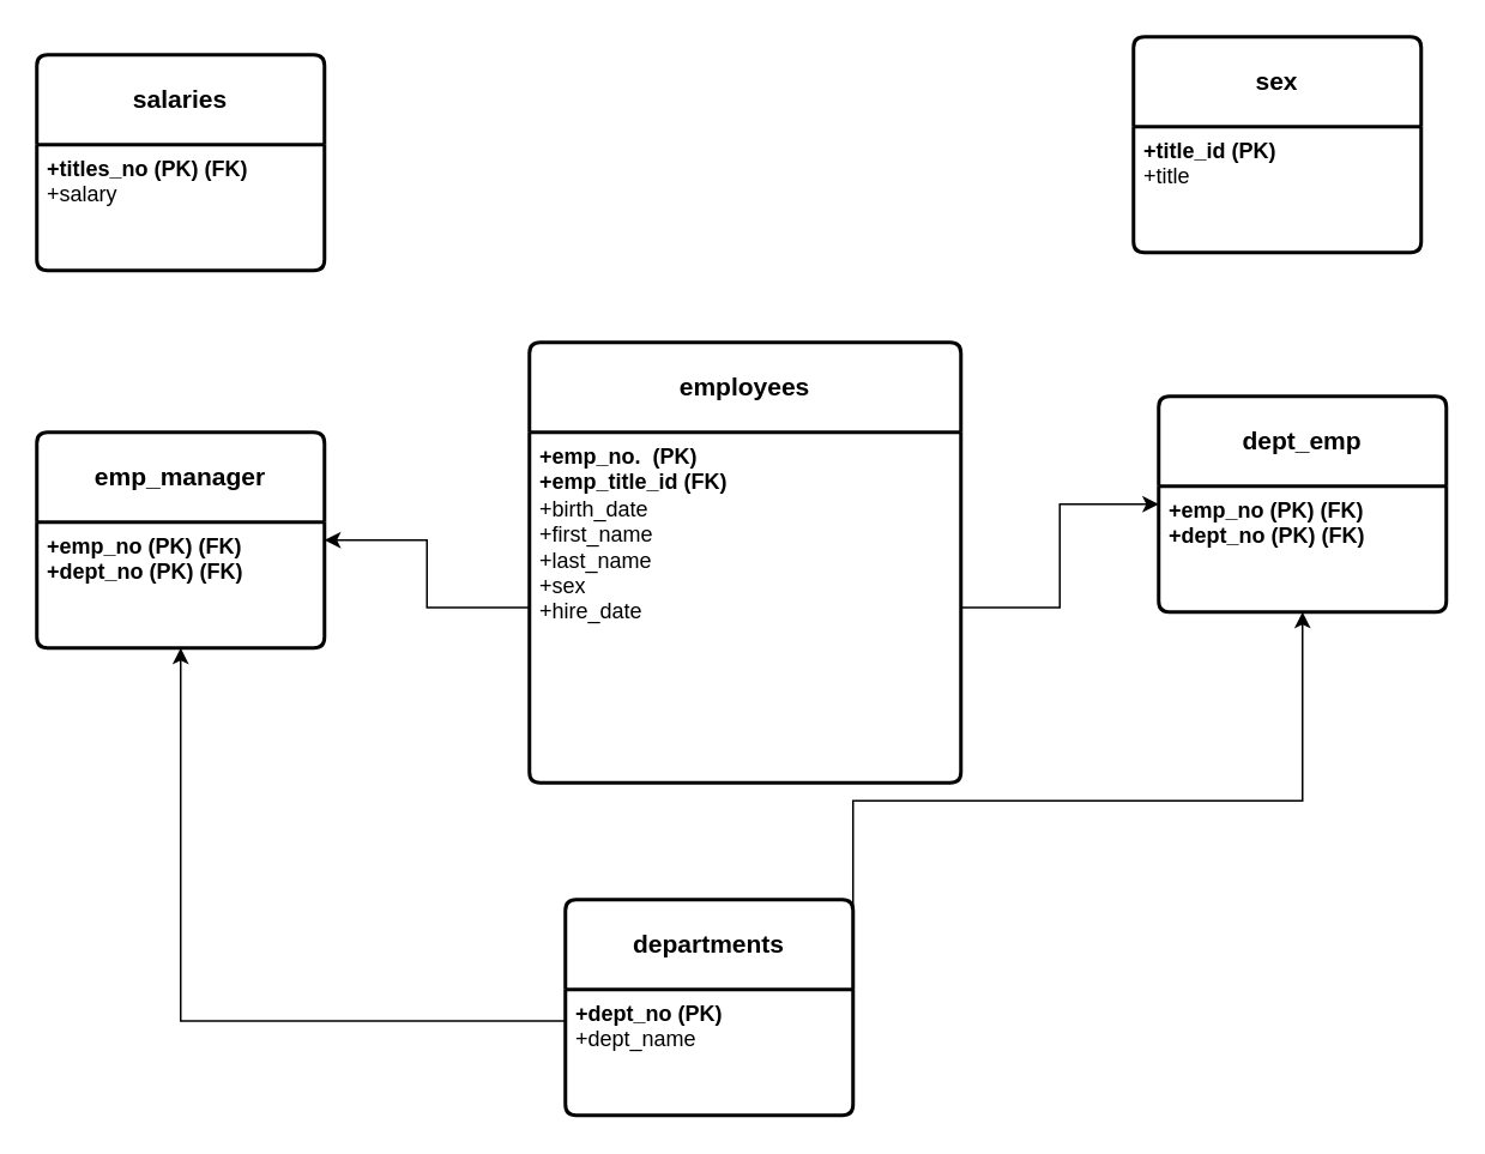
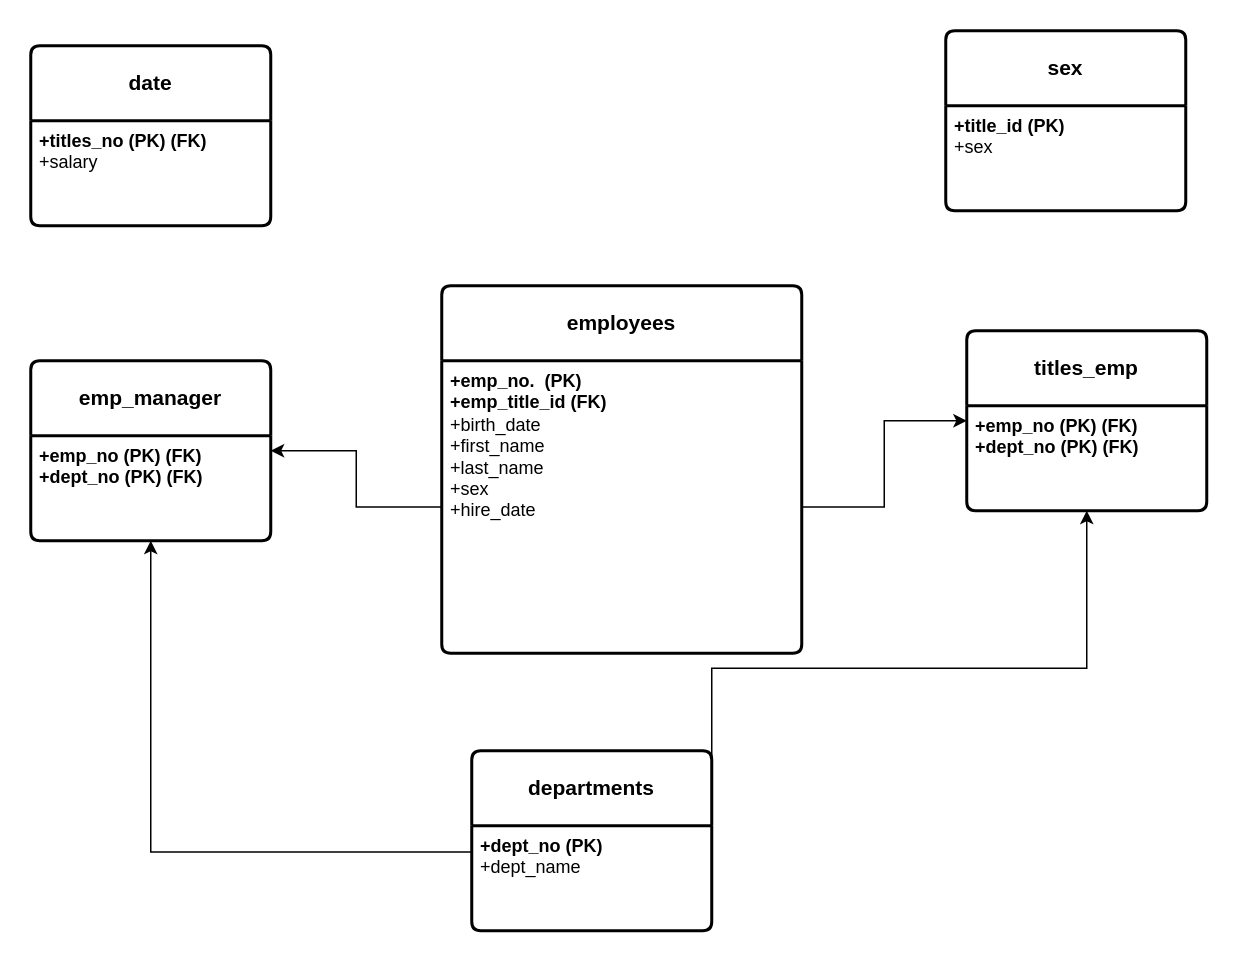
- <mxCell id="10" value="&lt;b&gt;salaries&lt;/b&gt;" style="swimlane;childLayout=stackLayout;horizontal=1;startSize=50;horizontalStack=0;rounded=1;fontSize=14;fontStyle=0;strokeWidth=2;resizeParent=0;resizeLast=1;shadow=0;dashed=0;align=center;arcSize=4;whiteSpace=wrap;html=1;" vertex="1" parent="1"><mxGeometry x="20" y="30" width="160" height="120" as="geometry" /></mxCell>
+ <mxCell id="10" value="&lt;b&gt;date&lt;/b&gt;" style="swimlane;childLayout=stackLayout;horizontal=1;startSize=50;horizontalStack=0;rounded=1;fontSize=14;fontStyle=0;strokeWidth=2;resizeParent=0;resizeLast=1;shadow=0;dashed=0;align=center;arcSize=4;whiteSpace=wrap;html=1;" vertex="1" parent="1"><mxGeometry x="20" y="30" width="160" height="120" as="geometry" /></mxCell>
- <mxCell id="13" value="&lt;b&gt;+title_id (PK)&lt;/b&gt;&lt;br&gt;+title" style="align=left;strokeColor=none;fillColor=none;spacingLeft=4;fontSize=12;verticalAlign=top;resizable=0;rotatable=0;part=1;html=1;" vertex="1" parent="12"><mxGeometry y="50" width="160" height="70" as="geometry" /></mxCell>
+ <mxCell id="13" value="&lt;b&gt;+title_id (PK)&lt;/b&gt;&lt;br&gt;+sex" style="align=left;strokeColor=none;fillColor=none;spacingLeft=4;fontSize=12;verticalAlign=top;resizable=0;rotatable=0;part=1;html=1;" vertex="1" parent="12"><mxGeometry y="50" width="160" height="70" as="geometry" /></mxCell>
- <mxCell id="6" value="&lt;b&gt;dept_emp&lt;/b&gt;" style="swimlane;childLayout=stackLayout;horizontal=1;startSize=50;horizontalStack=0;rounded=1;fontSize=14;fontStyle=0;strokeWidth=2;resizeParent=0;resizeLast=1;shadow=0;dashed=0;align=center;arcSize=4;whiteSpace=wrap;html=1;" vertex="1" parent="1"><mxGeometry x="644" y="220" width="160" height="120" as="geometry" /></mxCell>
+ <mxCell id="6" value="&lt;b&gt;titles_emp&lt;/b&gt;" style="swimlane;childLayout=stackLayout;horizontal=1;startSize=50;horizontalStack=0;rounded=1;fontSize=14;fontStyle=0;strokeWidth=2;resizeParent=0;resizeLast=1;shadow=0;dashed=0;align=center;arcSize=4;whiteSpace=wrap;html=1;" vertex="1" parent="1"><mxGeometry x="644" y="220" width="160" height="120" as="geometry" /></mxCell>
